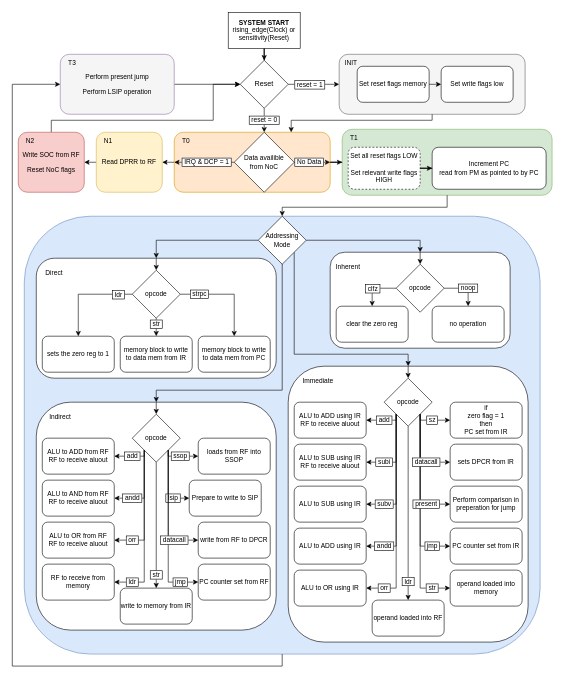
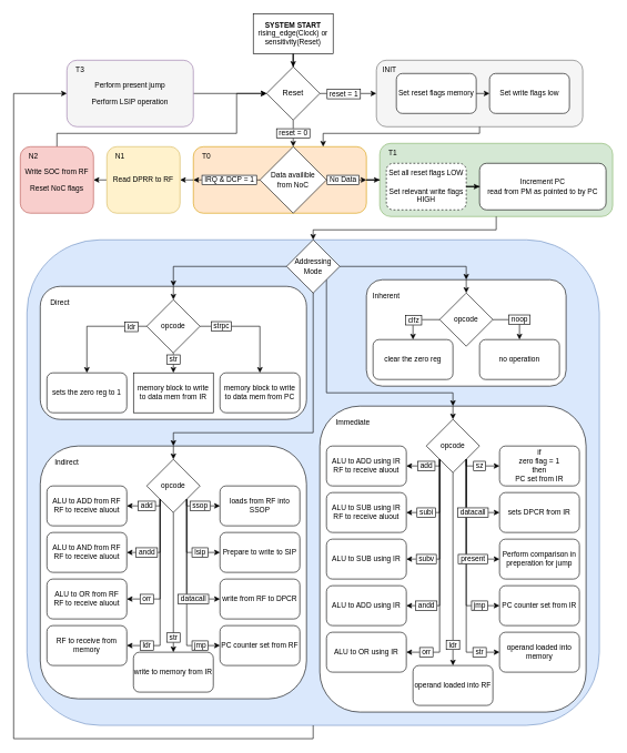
- <mxCell id="42" value="memory block to write to data mem from IR" style="rounded=1;whiteSpace=wrap;html=1;fontFamily=Helvetica;fontSize=11;fontColor=default;" vertex="1" parent="32"><mxGeometry x="140" y="130" width="120" height="60" as="geometry" /></mxCell>
+ <mxCell id="42" value="memory block to write to data mem from IR" style="whiteSpace=wrap;html=1;fontFamily=Helvetica;fontSize=11;fontColor=default;rounded=0;" vertex="1" parent="32"><mxGeometry x="140" y="130" width="120" height="60" as="geometry" /></mxCell>
- <mxCell id="88" value="Prepare to write to SIP" style="rounded=1;whiteSpace=wrap;html=1;fontFamily=Helvetica;fontSize=11;fontColor=default;" vertex="1" parent="71"><mxGeometry x="255" y="130" width="120" height="60" as="geometry" /></mxCell>
+ <mxCell id="88" value="Prepare to write to SIP" style="rounded=1;whiteSpace=wrap;html=1;fontFamily=Helvetica;fontSize=11;fontColor=default;" vertex="1" parent="71"><mxGeometry x="270" y="130" width="120" height="60" as="geometry" /></mxCell>
